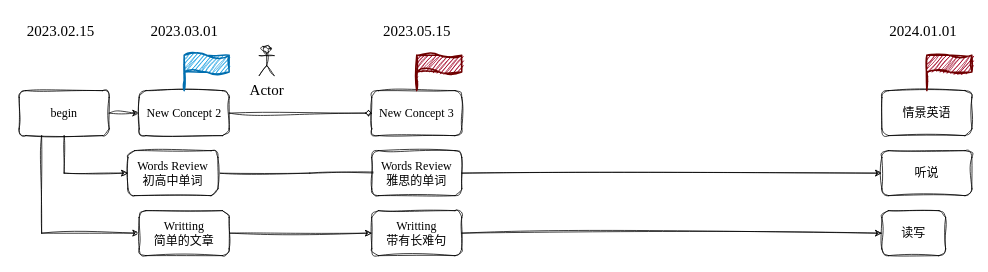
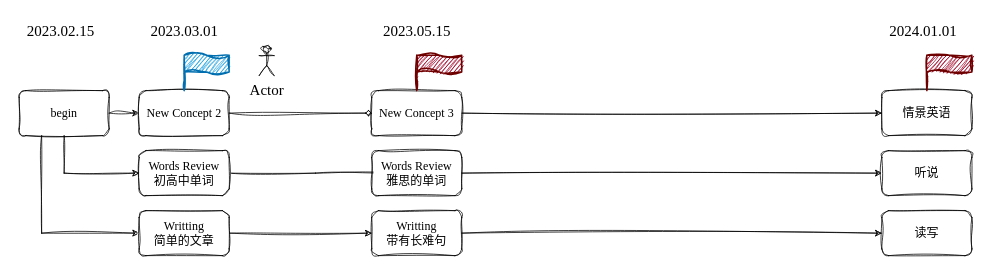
+ <mxCell id="8" style="edgeStyle=orthogonalEdgeStyle;rounded=0;sketch=1;hachureGap=4;jiggle=2;curveFitting=1;orthogonalLoop=1;jettySize=auto;html=1;exitX=1;exitY=0.5;exitDx=0;exitDy=0;fontFamily=Architects Daughter;fontSource=https%3A%2F%2Ffonts.googleapis.com%2Fcss%3Ffamily%3DArchitects%2BDaughter;fontSize=16;" edge="1" parent="1" source="9" target="23"><mxGeometry relative="1" as="geometry" /></mxCell>
- <mxCell id="13" value="Words Review&lt;br&gt;初高中单词" style="rounded=1;whiteSpace=wrap;html=1;sketch=1;curveFitting=1;jiggle=2;fontFamily=Comic Sans MS;fontSize=16;labelBackgroundColor=none;" vertex="1" parent="1"><mxGeometry x="170" y="200" width="120" height="60" as="geometry" /></mxCell>
+ <mxCell id="13" value="Words Review&lt;br&gt;初高中单词" style="rounded=1;whiteSpace=wrap;html=1;sketch=1;curveFitting=1;jiggle=2;fontFamily=Comic Sans MS;fontSize=16;labelBackgroundColor=none;" vertex="1" parent="1"><mxGeometry x="185" y="200" width="120" height="60" as="geometry" /></mxCell>
- <mxCell id="26" value="读写" style="rounded=1;whiteSpace=wrap;html=1;sketch=1;curveFitting=1;jiggle=2;fontFamily=Comic Sans MS;fontSize=16;labelBackgroundColor=none;" vertex="1" parent="1"><mxGeometry x="1175" y="280" width="85" height="60" as="geometry" /></mxCell>
+ <mxCell id="26" value="读写" style="rounded=1;whiteSpace=wrap;html=1;sketch=1;curveFitting=1;jiggle=2;fontFamily=Comic Sans MS;fontSize=16;labelBackgroundColor=none;" vertex="1" parent="1"><mxGeometry x="1175" y="280" width="120" height="60" as="geometry" /></mxCell>
